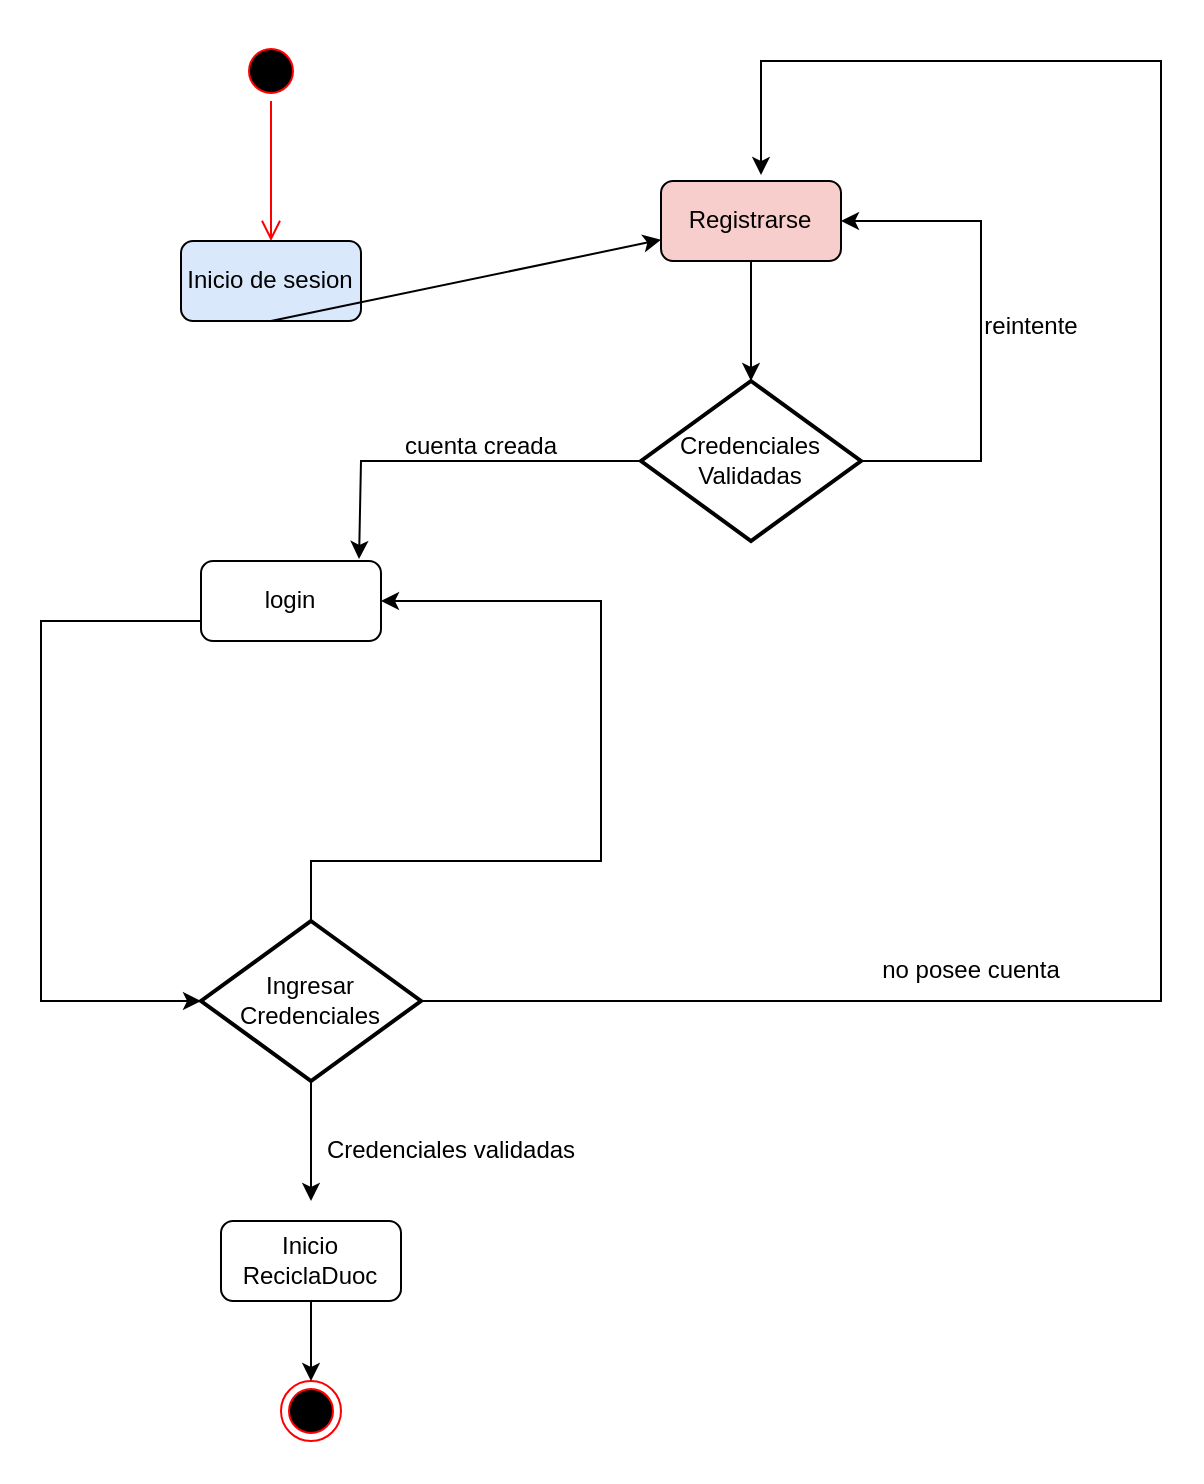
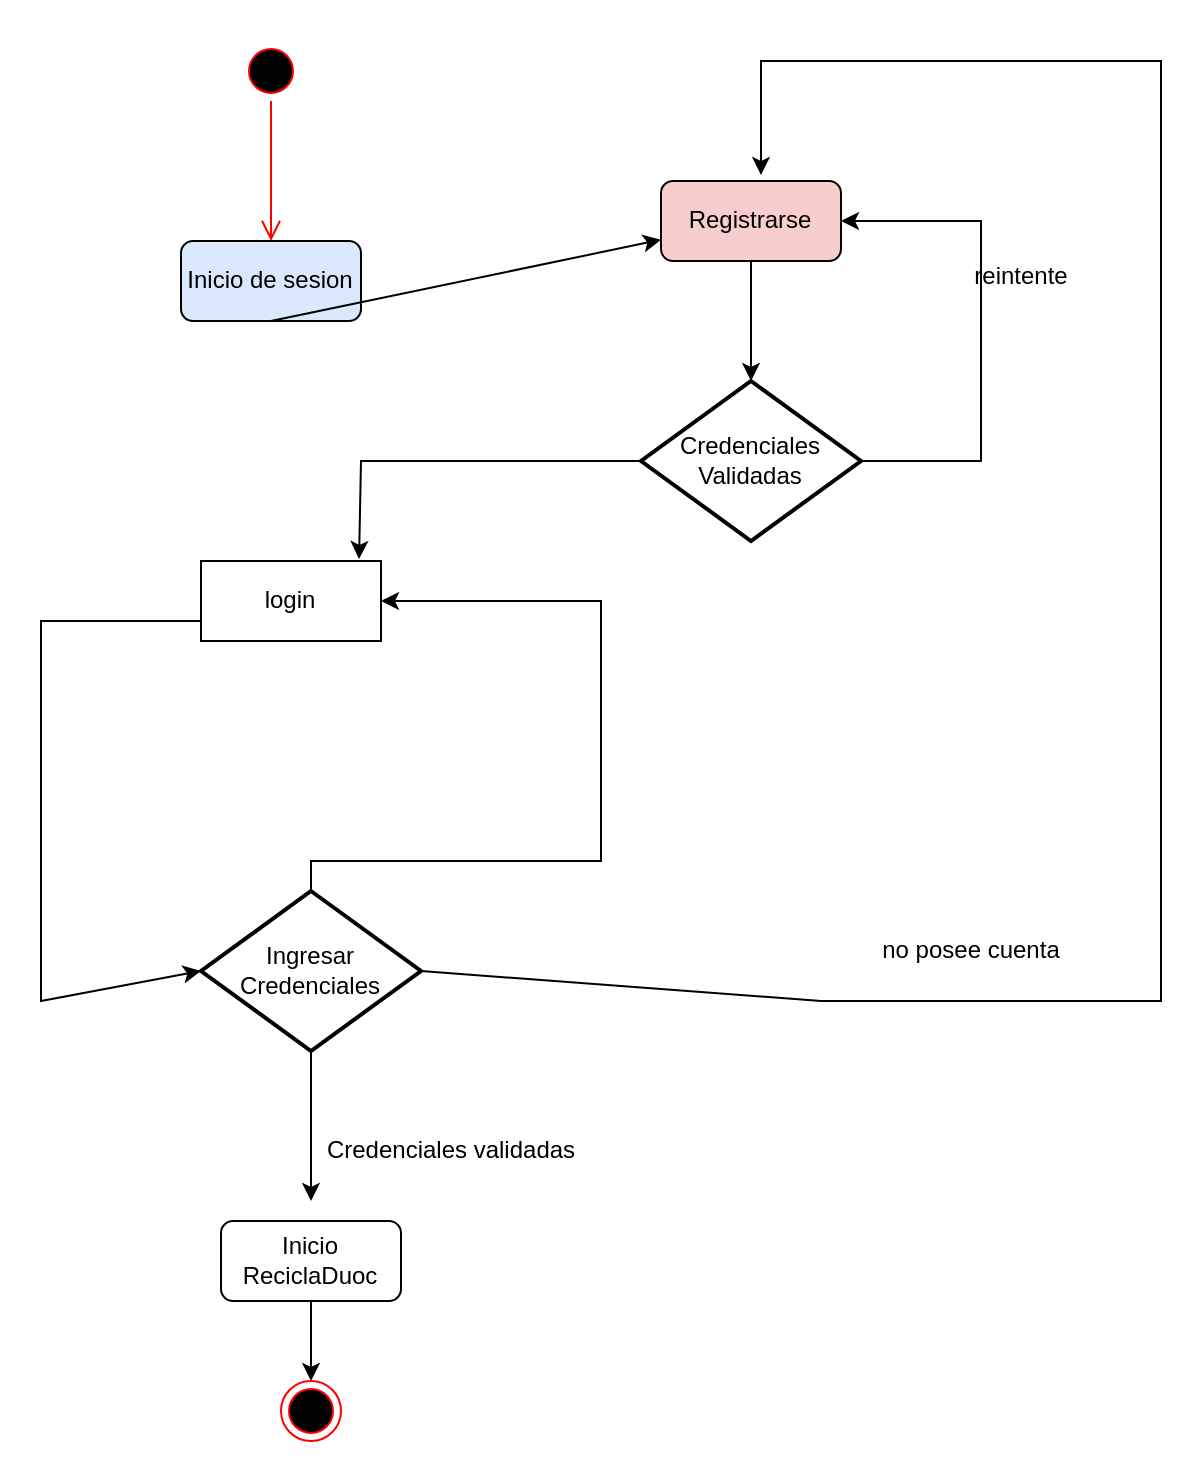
- <mxCell id="15" value="reintente" style="text;html=1;align=center;verticalAlign=middle;resizable=0;points=[];autosize=1;strokeColor=none;fillColor=none;" vertex="1" parent="1"><mxGeometry x="480" y="148" width="70" height="30" as="geometry" /></mxCell>
+ <mxCell id="15" value="reintente" style="text;html=1;align=center;verticalAlign=middle;resizable=0;points=[];autosize=1;strokeColor=none;fillColor=none;" vertex="1" parent="1"><mxGeometry x="475" y="123" width="70" height="30" as="geometry" /></mxCell>
- <mxCell id="21" value="cuenta creada" style="text;html=1;align=center;verticalAlign=middle;resizable=0;points=[];autosize=1;strokeColor=none;fillColor=none;" vertex="1" parent="1"><mxGeometry x="190" y="208" width="100" height="30" as="geometry" /></mxCell>
- <mxCell id="6" value="login" style="rounded=1;whiteSpace=wrap;html=1;" vertex="1" parent="1"><mxGeometry x="100" y="280" width="90" height="40" as="geometry" /></mxCell>
+ <mxCell id="6" value="login" style="whiteSpace=wrap;html=1;rounded=0;" vertex="1" parent="1"><mxGeometry x="100" y="280" width="90" height="40" as="geometry" /></mxCell>
- <mxCell id="22" value="no posee cuenta" style="text;html=1;align=center;verticalAlign=middle;resizable=0;points=[];autosize=1;strokeColor=none;fillColor=none;" vertex="1" parent="1"><mxGeometry x="430" y="470" width="110" height="30" as="geometry" /></mxCell>
+ <mxCell id="22" value="no posee cuenta" style="text;html=1;align=center;verticalAlign=middle;resizable=0;points=[];autosize=1;strokeColor=none;fillColor=none;" vertex="1" parent="1"><mxGeometry x="430" y="460" width="110" height="30" as="geometry" /></mxCell>
- <mxCell id="7" value="Ingresar Credenciales" style="strokeWidth=2;html=1;shape=mxgraph.flowchart.decision;whiteSpace=wrap;" vertex="1" parent="1"><mxGeometry x="100" y="460" width="110" height="80" as="geometry" /></mxCell>
+ <mxCell id="7" value="Ingresar Credenciales" style="strokeWidth=2;html=1;shape=mxgraph.flowchart.decision;whiteSpace=wrap;" vertex="1" parent="1"><mxGeometry x="100" y="445" width="110" height="80" as="geometry" /></mxCell>
